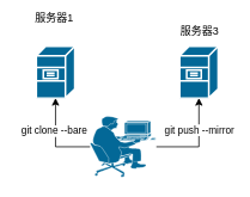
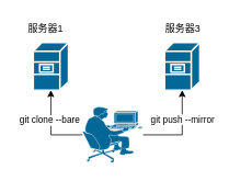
- <mxCell id="9" value="&lt;span style=&quot;background-color: rgb(255, 255, 255);&quot;&gt;服务器1&lt;/span&gt;" style="text;html=1;align=center;verticalAlign=middle;resizable=0;points=[];autosize=1;strokeColor=none;fillColor=none;" vertex="1" parent="1"><mxGeometry x="25" y="5" width="70" height="30" as="geometry" /></mxCell>
+ <mxCell id="9" value="&lt;span style=&quot;background-color: rgb(255, 255, 255);&quot;&gt;服务器1&lt;/span&gt;" style="text;html=1;align=center;verticalAlign=middle;resizable=0;points=[];autosize=1;strokeColor=none;fillColor=none;" vertex="1" parent="1"><mxGeometry x="20" y="20" width="70" height="30" as="geometry" /></mxCell>
